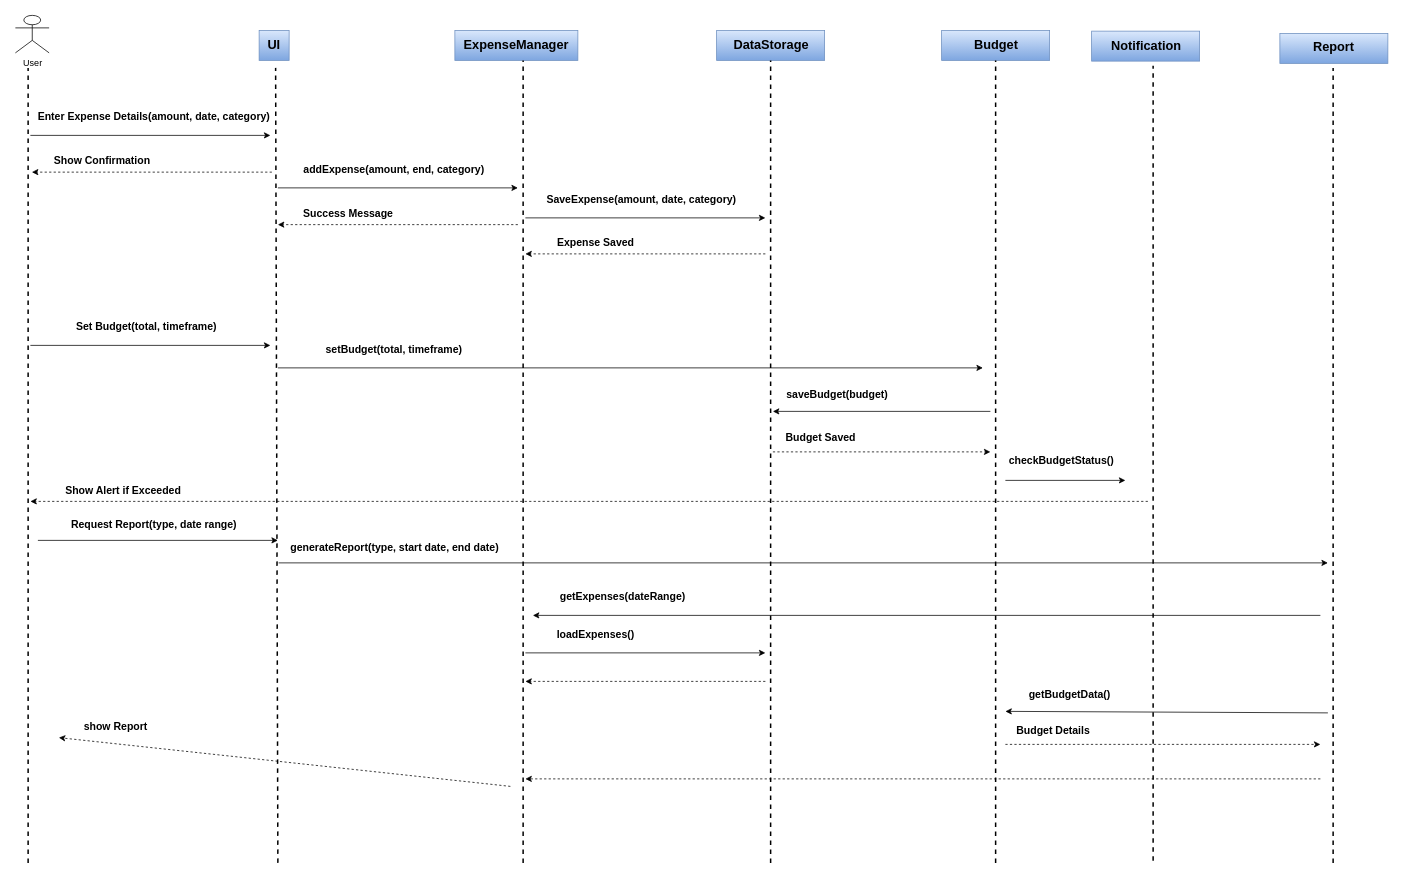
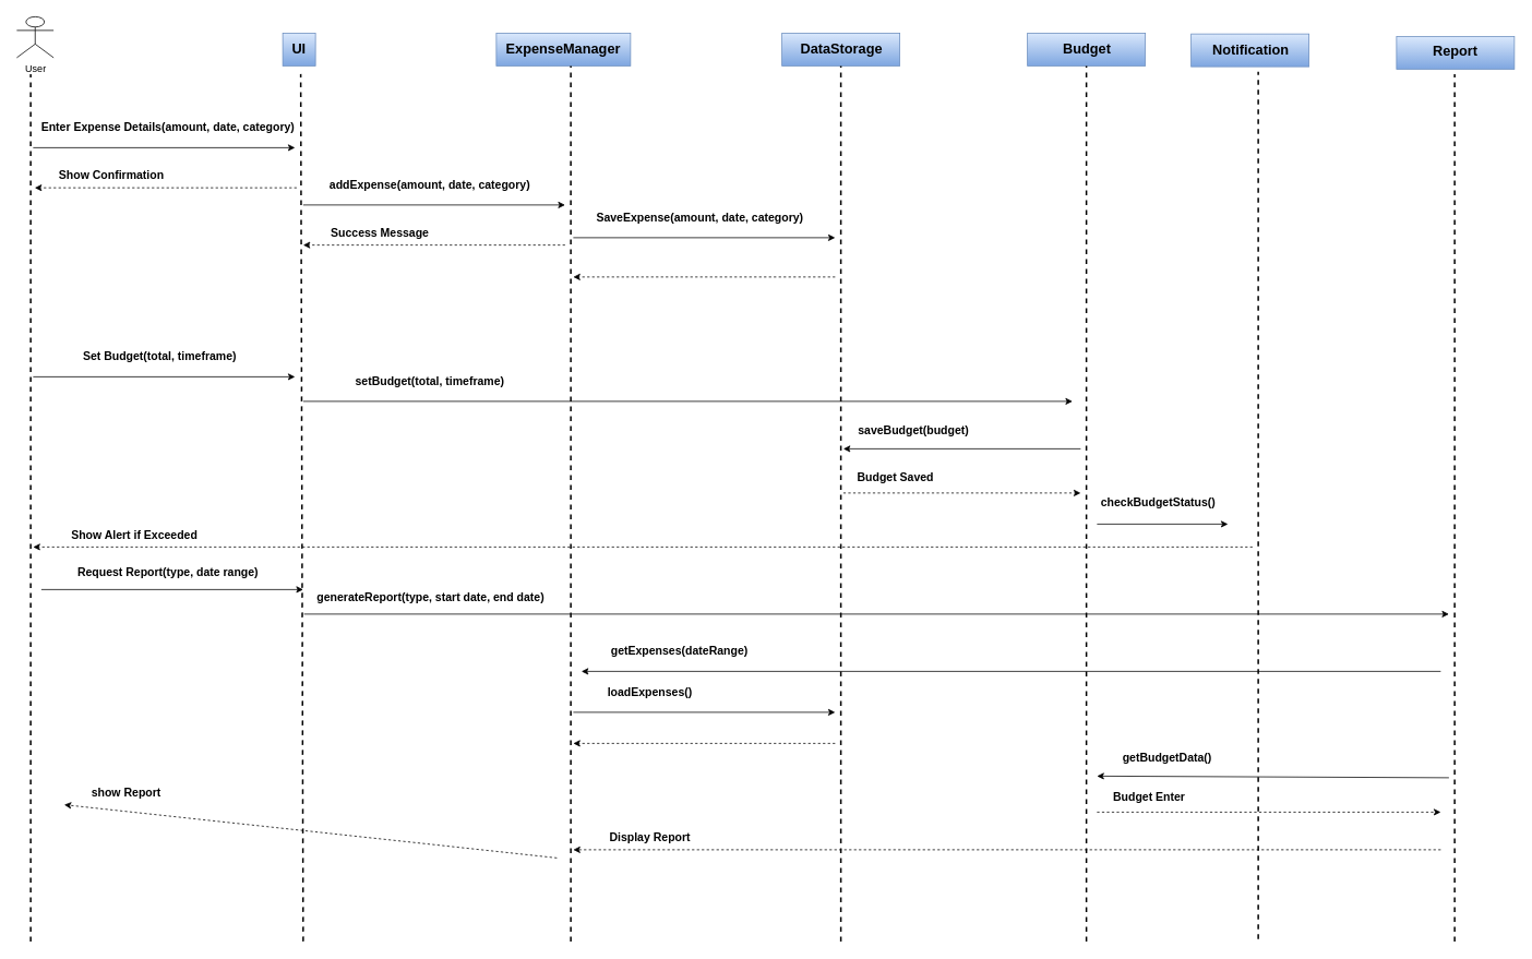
- <mxCell id="25" value="addExpense(amount, end, category)" style="text;html=1;align=center;verticalAlign=middle;whiteSpace=wrap;rounded=0;fontSize=14;fontStyle=1" vertex="1" parent="1"><mxGeometry x="380" y="210" width="290" height="30" as="geometry" /></mxCell>
+ <mxCell id="25" value="addExpense(amount, date, category)" style="text;html=1;align=center;verticalAlign=middle;whiteSpace=wrap;rounded=0;fontSize=14;fontStyle=1" vertex="1" parent="1"><mxGeometry x="380" y="210" width="290" height="30" as="geometry" /></mxCell>
- <mxCell id="29" value="Expense Saved" style="text;html=1;align=center;verticalAlign=middle;whiteSpace=wrap;rounded=0;fontSize=14;fontStyle=1" vertex="1" parent="1"><mxGeometry x="718" y="308" width="152" height="30" as="geometry" /></mxCell>
- <mxCell id="58" value="Budget Details" style="text;html=1;align=center;verticalAlign=middle;whiteSpace=wrap;rounded=0;fontSize=14;fontStyle=1" vertex="1" parent="1"><mxGeometry x="1328" y="958" width="152" height="30" as="geometry" /></mxCell>
+ <mxCell id="58" value="Budget Enter" style="text;html=1;align=center;verticalAlign=middle;whiteSpace=wrap;rounded=0;fontSize=14;fontStyle=1" vertex="1" parent="1"><mxGeometry x="1328" y="958" width="152" height="30" as="geometry" /></mxCell>
+ <mxCell id="60" value="Display Report" style="text;html=1;align=center;verticalAlign=middle;whiteSpace=wrap;rounded=0;fontSize=14;fontStyle=1" vertex="1" parent="1"><mxGeometry x="718" y="1008" width="152" height="30" as="geometry" /></mxCell>
